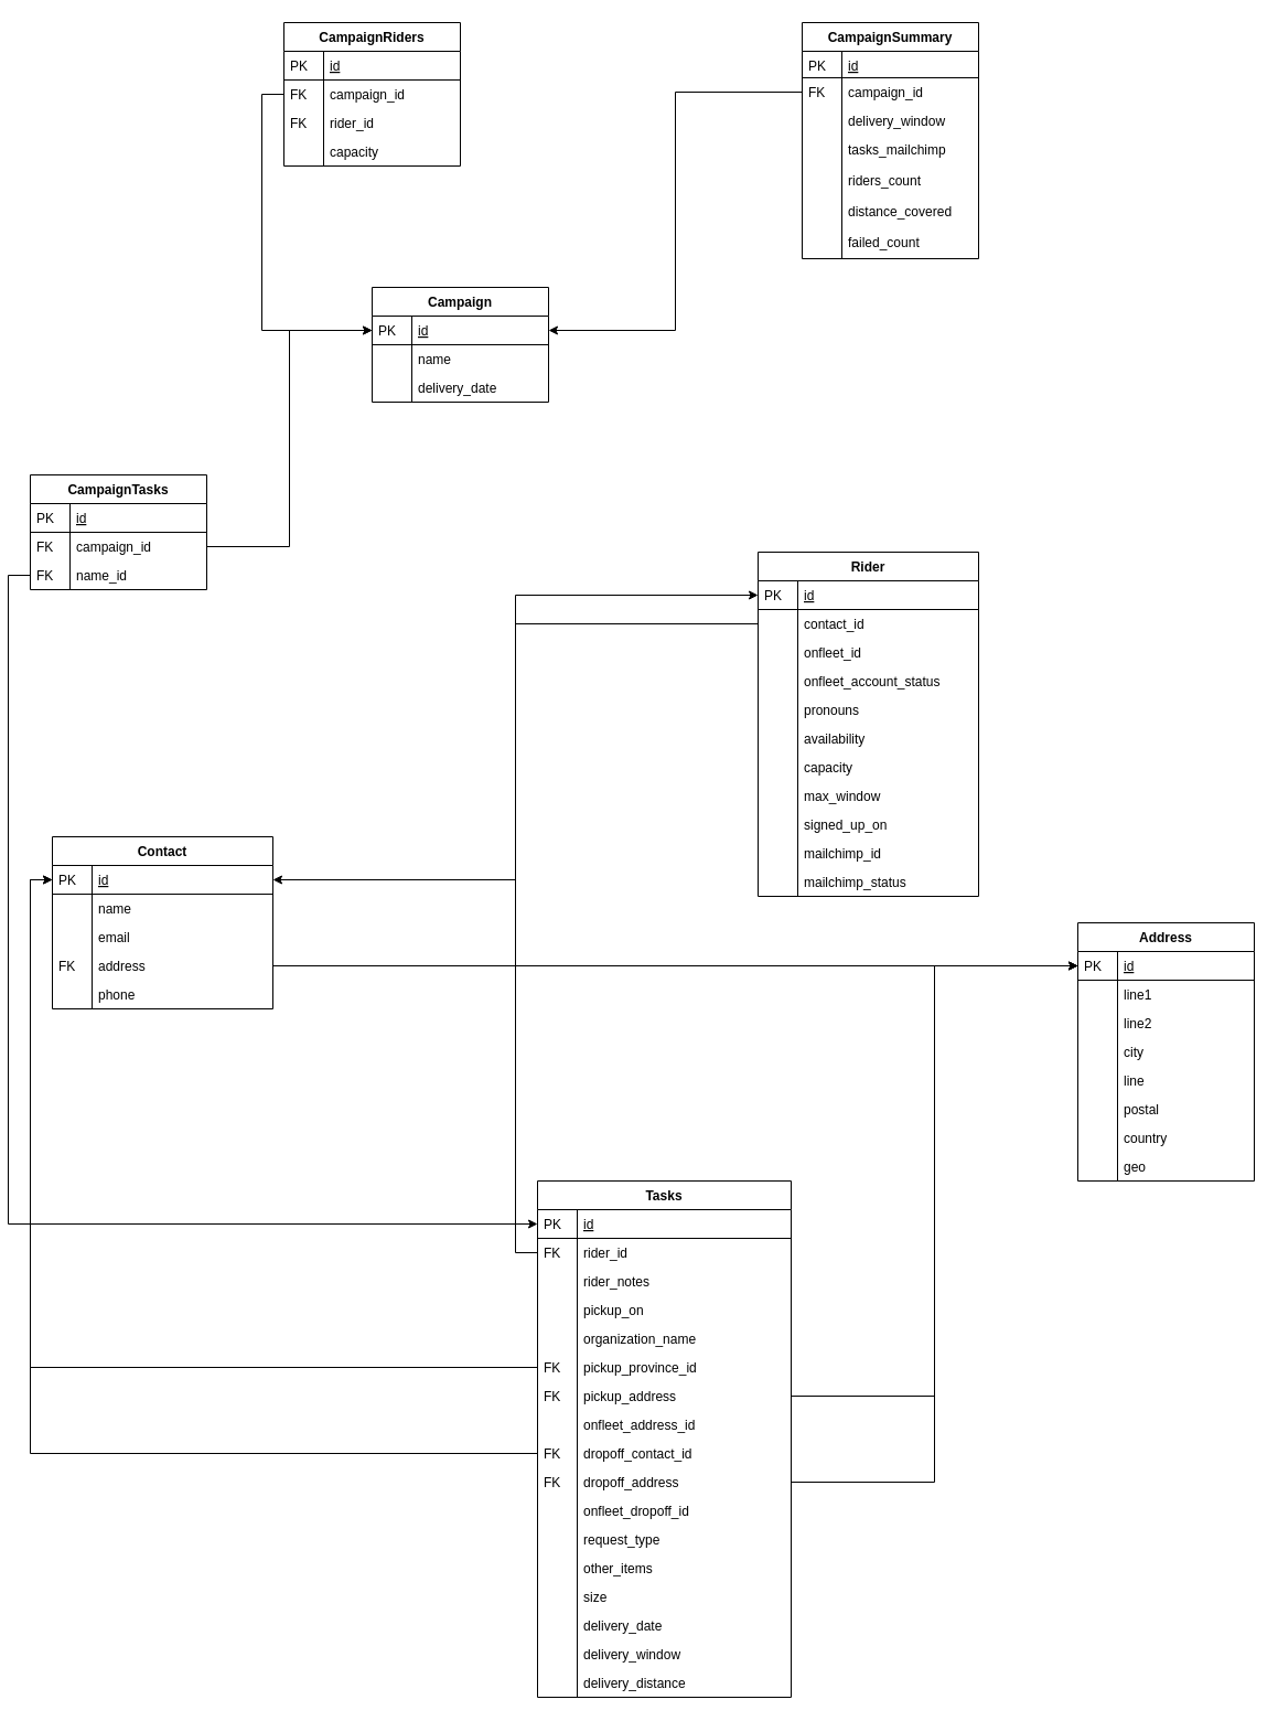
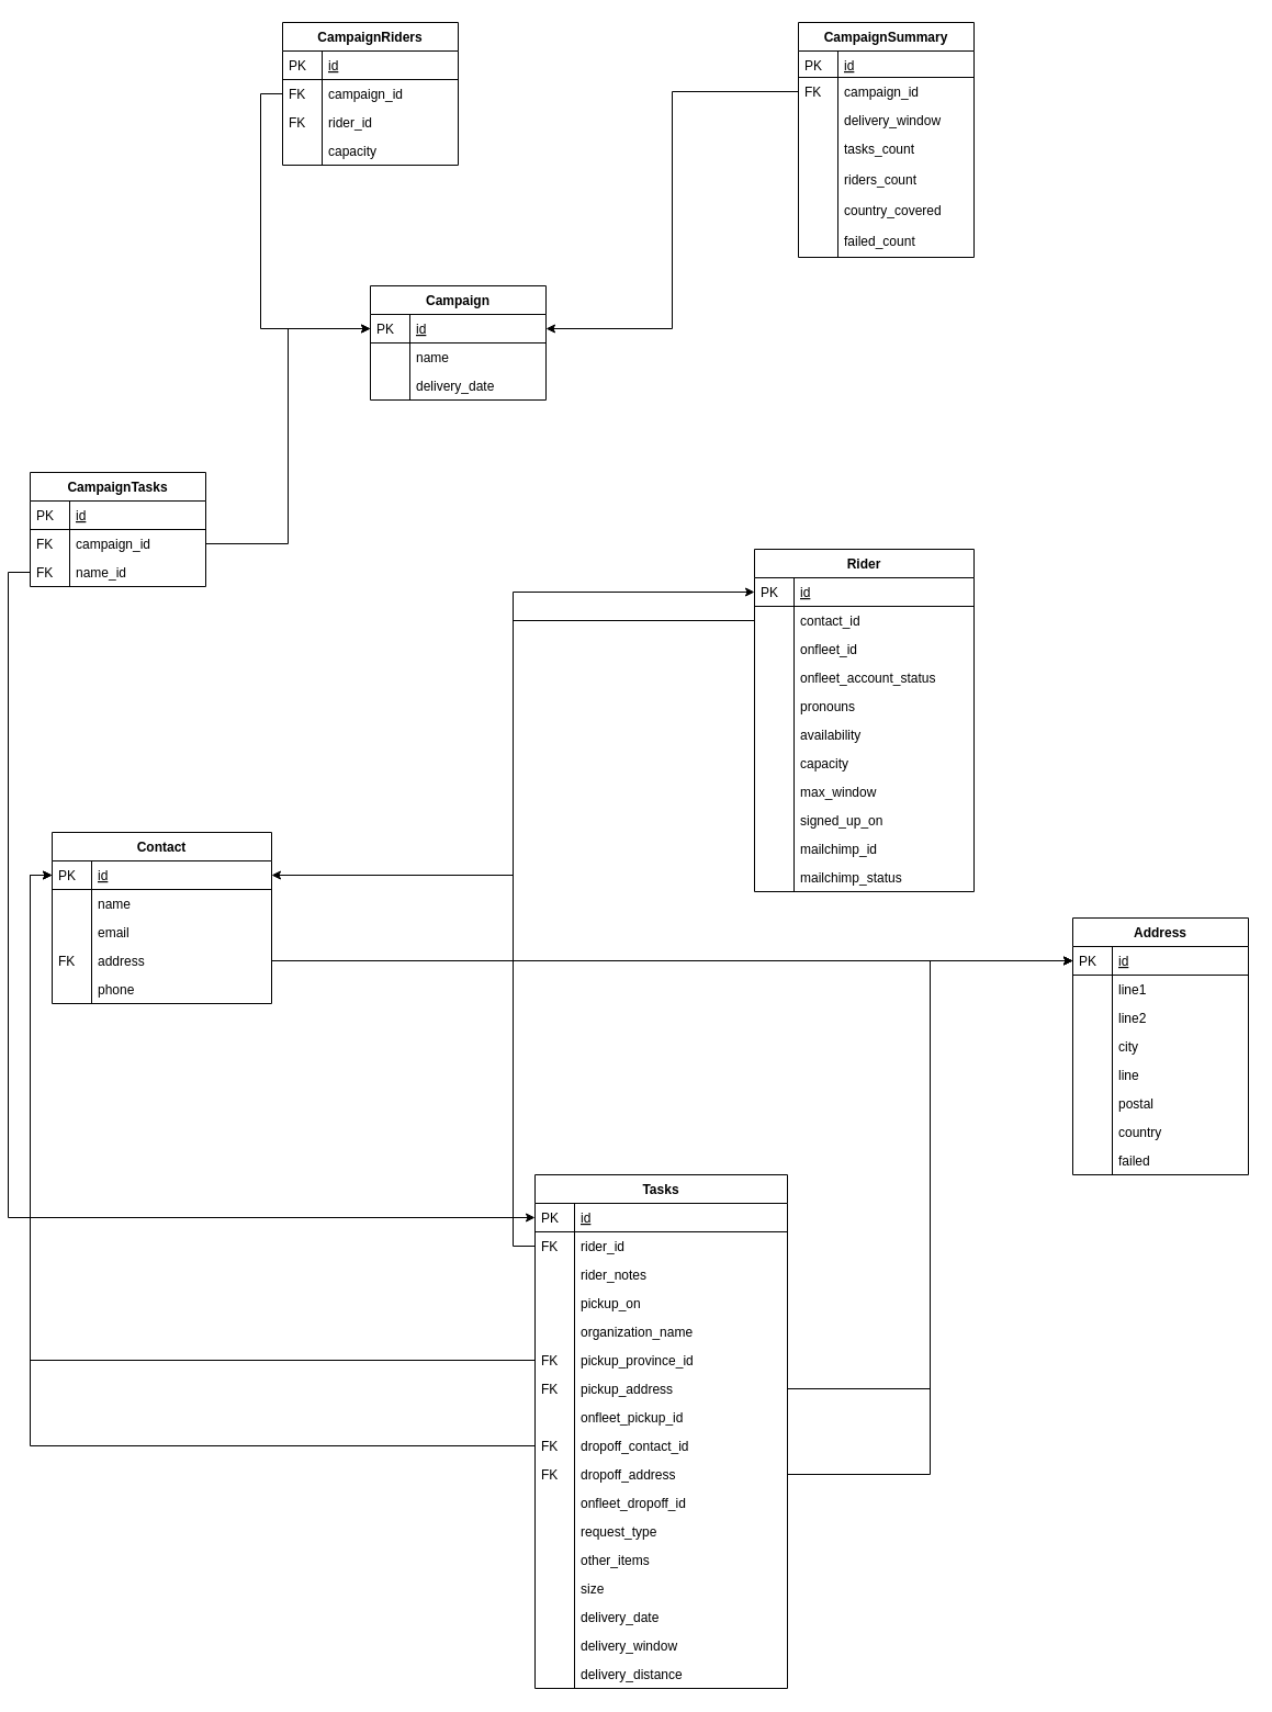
- <mxCell id="55" value="tasks_mailchimp" style="shape=partialRectangle;top=0;left=0;right=0;bottom=0;align=left;verticalAlign=top;fillColor=none;spacingLeft=40;spacingRight=4;overflow=hidden;rotatable=0;points=[[0,0.5],[1,0.5]];portConstraint=eastwest;dropTarget=0;rounded=0;shadow=0;strokeWidth=1;" parent="48" vertex="1"><mxGeometry y="102" width="160" height="28" as="geometry" /></mxCell>
+ <mxCell id="55" value="tasks_count" style="shape=partialRectangle;top=0;left=0;right=0;bottom=0;align=left;verticalAlign=top;fillColor=none;spacingLeft=40;spacingRight=4;overflow=hidden;rotatable=0;points=[[0,0.5],[1,0.5]];portConstraint=eastwest;dropTarget=0;rounded=0;shadow=0;strokeWidth=1;" parent="48" vertex="1"><mxGeometry y="102" width="160" height="28" as="geometry" /></mxCell>
- <mxCell id="59" value="distance_covered" style="shape=partialRectangle;top=0;left=0;right=0;bottom=0;align=left;verticalAlign=top;fillColor=none;spacingLeft=40;spacingRight=4;overflow=hidden;rotatable=0;points=[[0,0.5],[1,0.5]];portConstraint=eastwest;dropTarget=0;rounded=0;shadow=0;strokeWidth=1;" parent="48" vertex="1"><mxGeometry y="158" width="160" height="28" as="geometry" /></mxCell>
+ <mxCell id="59" value="country_covered" style="shape=partialRectangle;top=0;left=0;right=0;bottom=0;align=left;verticalAlign=top;fillColor=none;spacingLeft=40;spacingRight=4;overflow=hidden;rotatable=0;points=[[0,0.5],[1,0.5]];portConstraint=eastwest;dropTarget=0;rounded=0;shadow=0;strokeWidth=1;" parent="48" vertex="1"><mxGeometry y="158" width="160" height="28" as="geometry" /></mxCell>
- <mxCell id="23" value="geo" style="shape=partialRectangle;top=0;left=0;right=0;bottom=0;align=left;verticalAlign=top;fillColor=none;spacingLeft=40;spacingRight=4;overflow=hidden;rotatable=0;points=[[0,0.5],[1,0.5]];portConstraint=eastwest;dropTarget=0;rounded=0;shadow=0;strokeWidth=1;" parent="8" vertex="1"><mxGeometry y="208" width="160" height="26" as="geometry" /></mxCell>
+ <mxCell id="23" value="failed" style="shape=partialRectangle;top=0;left=0;right=0;bottom=0;align=left;verticalAlign=top;fillColor=none;spacingLeft=40;spacingRight=4;overflow=hidden;rotatable=0;points=[[0,0.5],[1,0.5]];portConstraint=eastwest;dropTarget=0;rounded=0;shadow=0;strokeWidth=1;" parent="8" vertex="1"><mxGeometry y="208" width="160" height="26" as="geometry" /></mxCell>
- <mxCell id="85" value="onfleet_address_id" style="shape=partialRectangle;top=0;left=0;right=0;bottom=0;align=left;verticalAlign=top;fillColor=none;spacingLeft=40;spacingRight=4;overflow=hidden;rotatable=0;points=[[0,0.5],[1,0.5]];portConstraint=eastwest;dropTarget=0;rounded=0;shadow=0;strokeWidth=1;" parent="70" vertex="1"><mxGeometry y="208" width="230" height="26" as="geometry" /></mxCell>
+ <mxCell id="85" value="onfleet_pickup_id" style="shape=partialRectangle;top=0;left=0;right=0;bottom=0;align=left;verticalAlign=top;fillColor=none;spacingLeft=40;spacingRight=4;overflow=hidden;rotatable=0;points=[[0,0.5],[1,0.5]];portConstraint=eastwest;dropTarget=0;rounded=0;shadow=0;strokeWidth=1;" parent="70" vertex="1"><mxGeometry y="208" width="230" height="26" as="geometry" /></mxCell>
